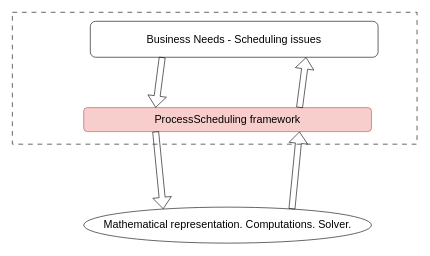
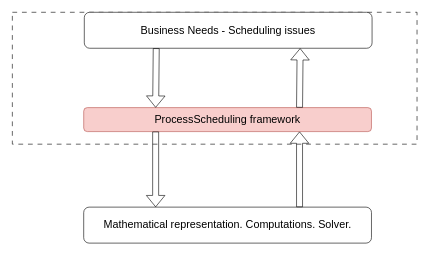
- <mxCell id="3" value="&lt;font style=&quot;font-size: 18px;&quot;&gt;Business Needs - Scheduling issues&lt;/font&gt;" style="rounded=1;whiteSpace=wrap;html=1;" vertex="1" parent="1"><mxGeometry x="150" y="35" width="480" height="60" as="geometry" /></mxCell>
+ <mxCell id="3" value="&lt;font style=&quot;font-size: 18px;&quot;&gt;Business Needs - Scheduling issues&lt;/font&gt;" style="rounded=1;whiteSpace=wrap;html=1;" vertex="1" parent="1"><mxGeometry x="140" y="20" width="480" height="60" as="geometry" /></mxCell>
- <mxCell id="4" value="&lt;font style=&quot;font-size: 18px;&quot;&gt;Mathematical representation. Computations. Solver.&lt;/font&gt;" style="ellipse;whiteSpace=wrap;html=1;" vertex="1" parent="1"><mxGeometry x="139" y="345" width="480" height="60" as="geometry" /></mxCell>
+ <mxCell id="4" value="&lt;font style=&quot;font-size: 18px;&quot;&gt;Mathematical representation. Computations. Solver.&lt;/font&gt;" style="rounded=1;whiteSpace=wrap;html=1;" vertex="1" parent="1"><mxGeometry x="139" y="345" width="480" height="60" as="geometry" /></mxCell>
